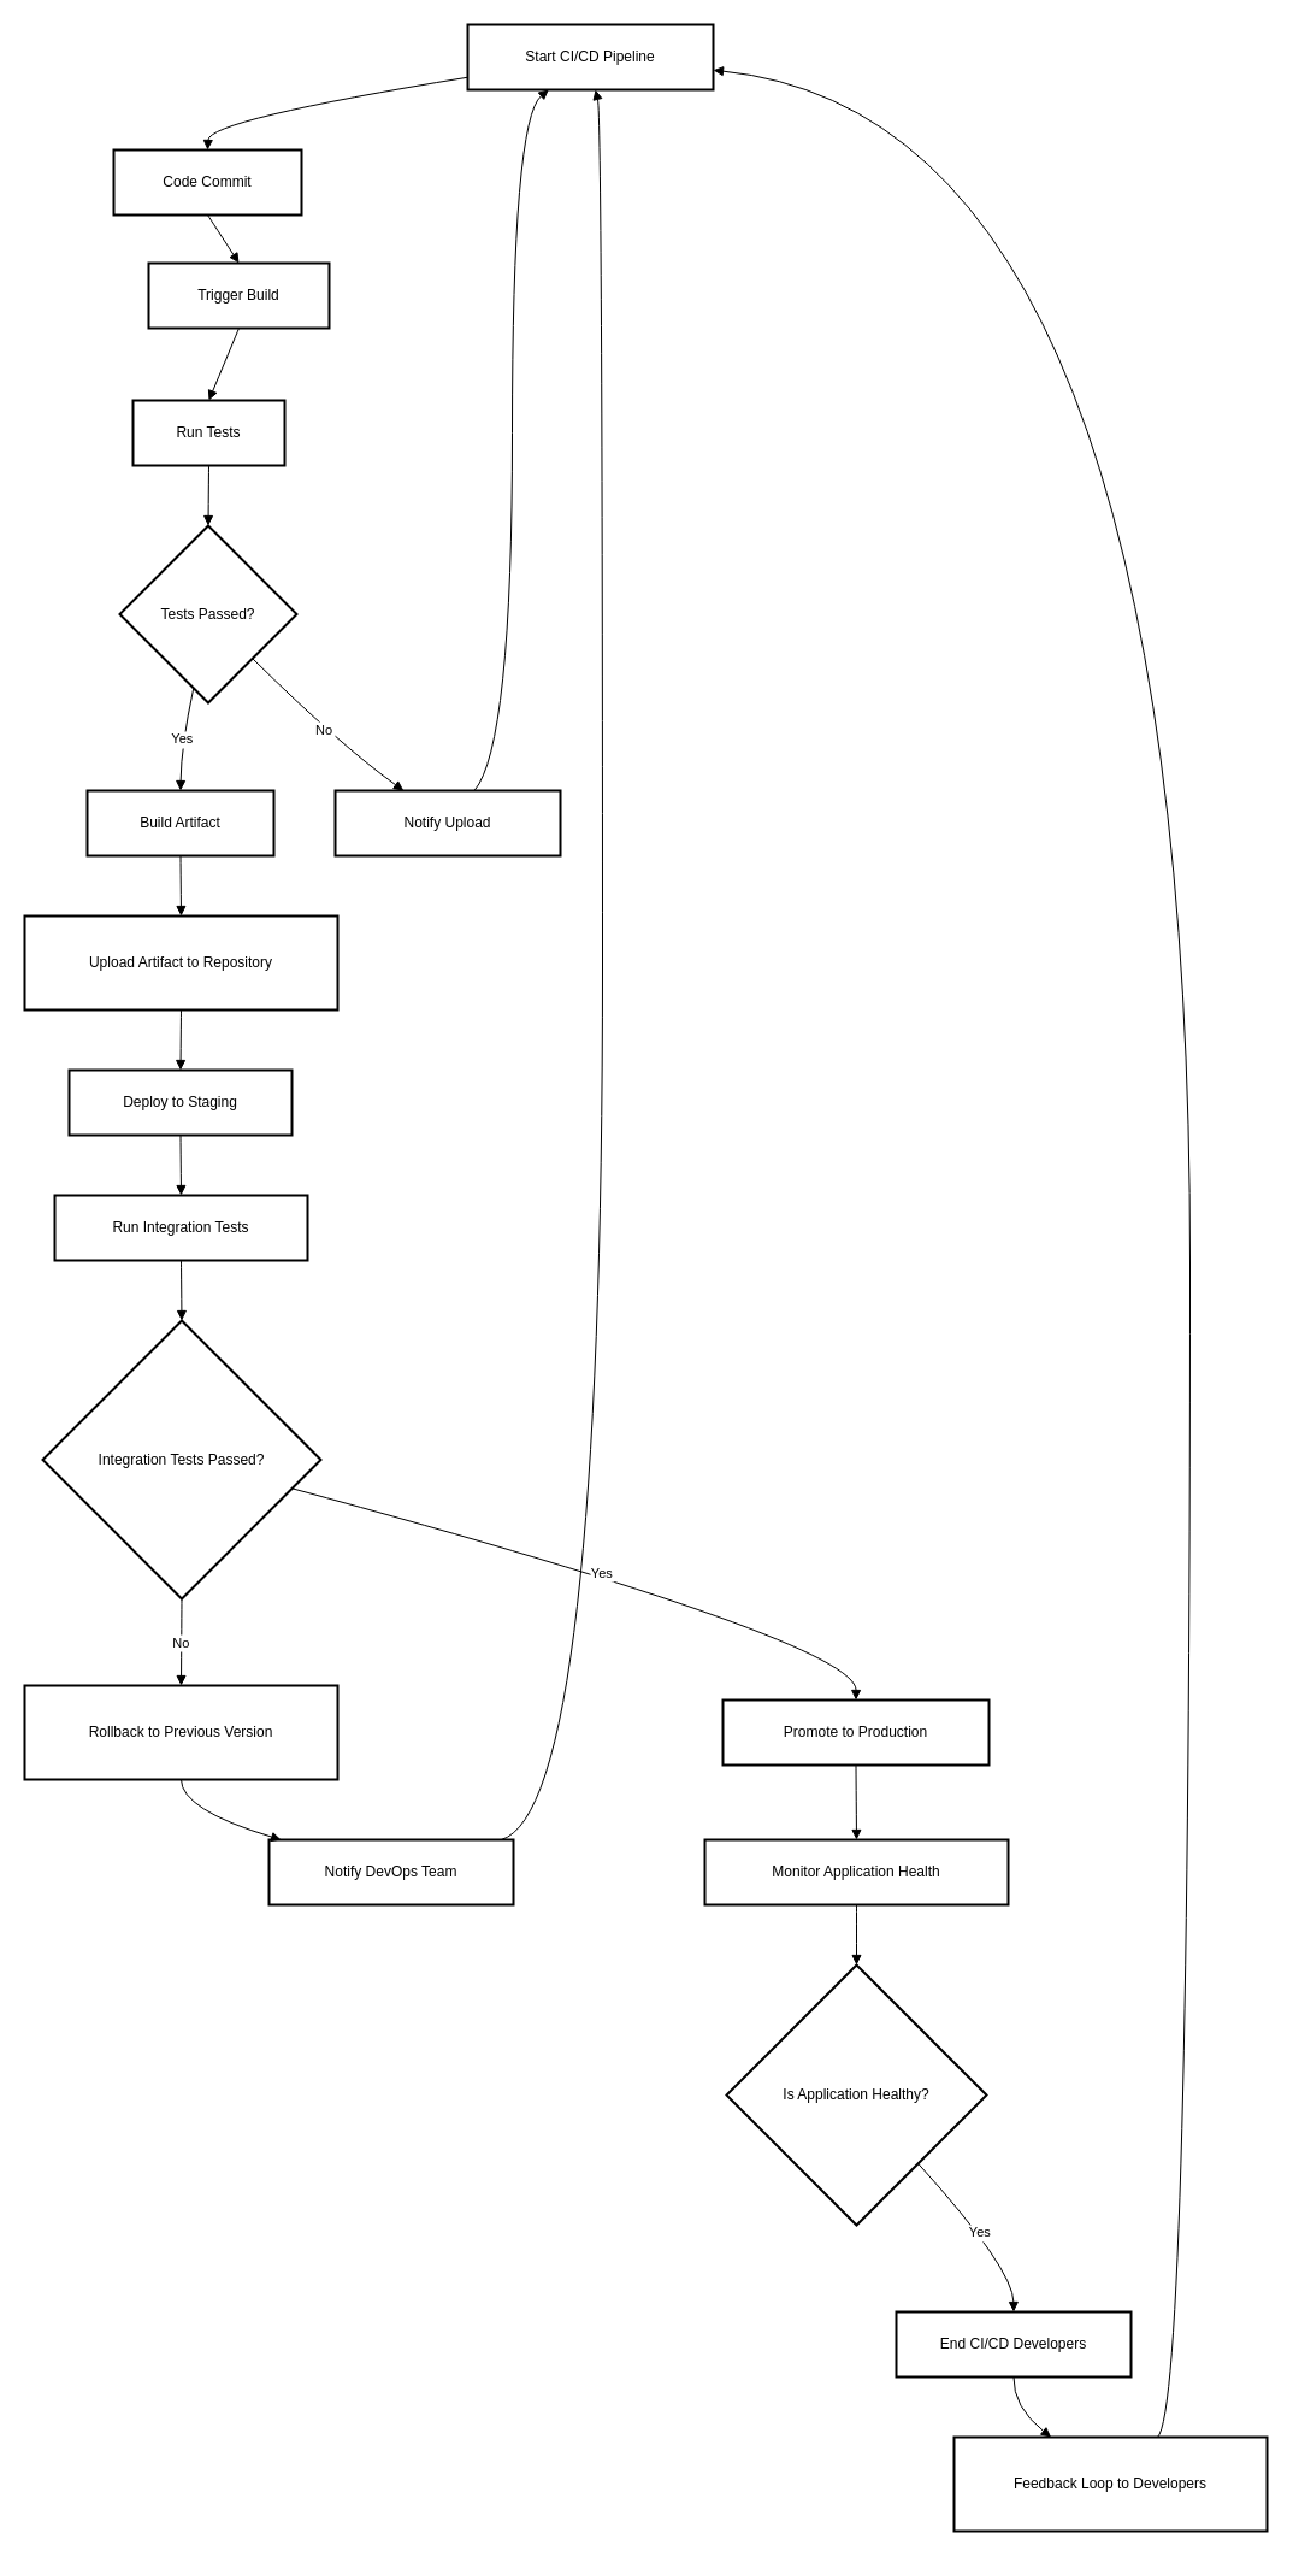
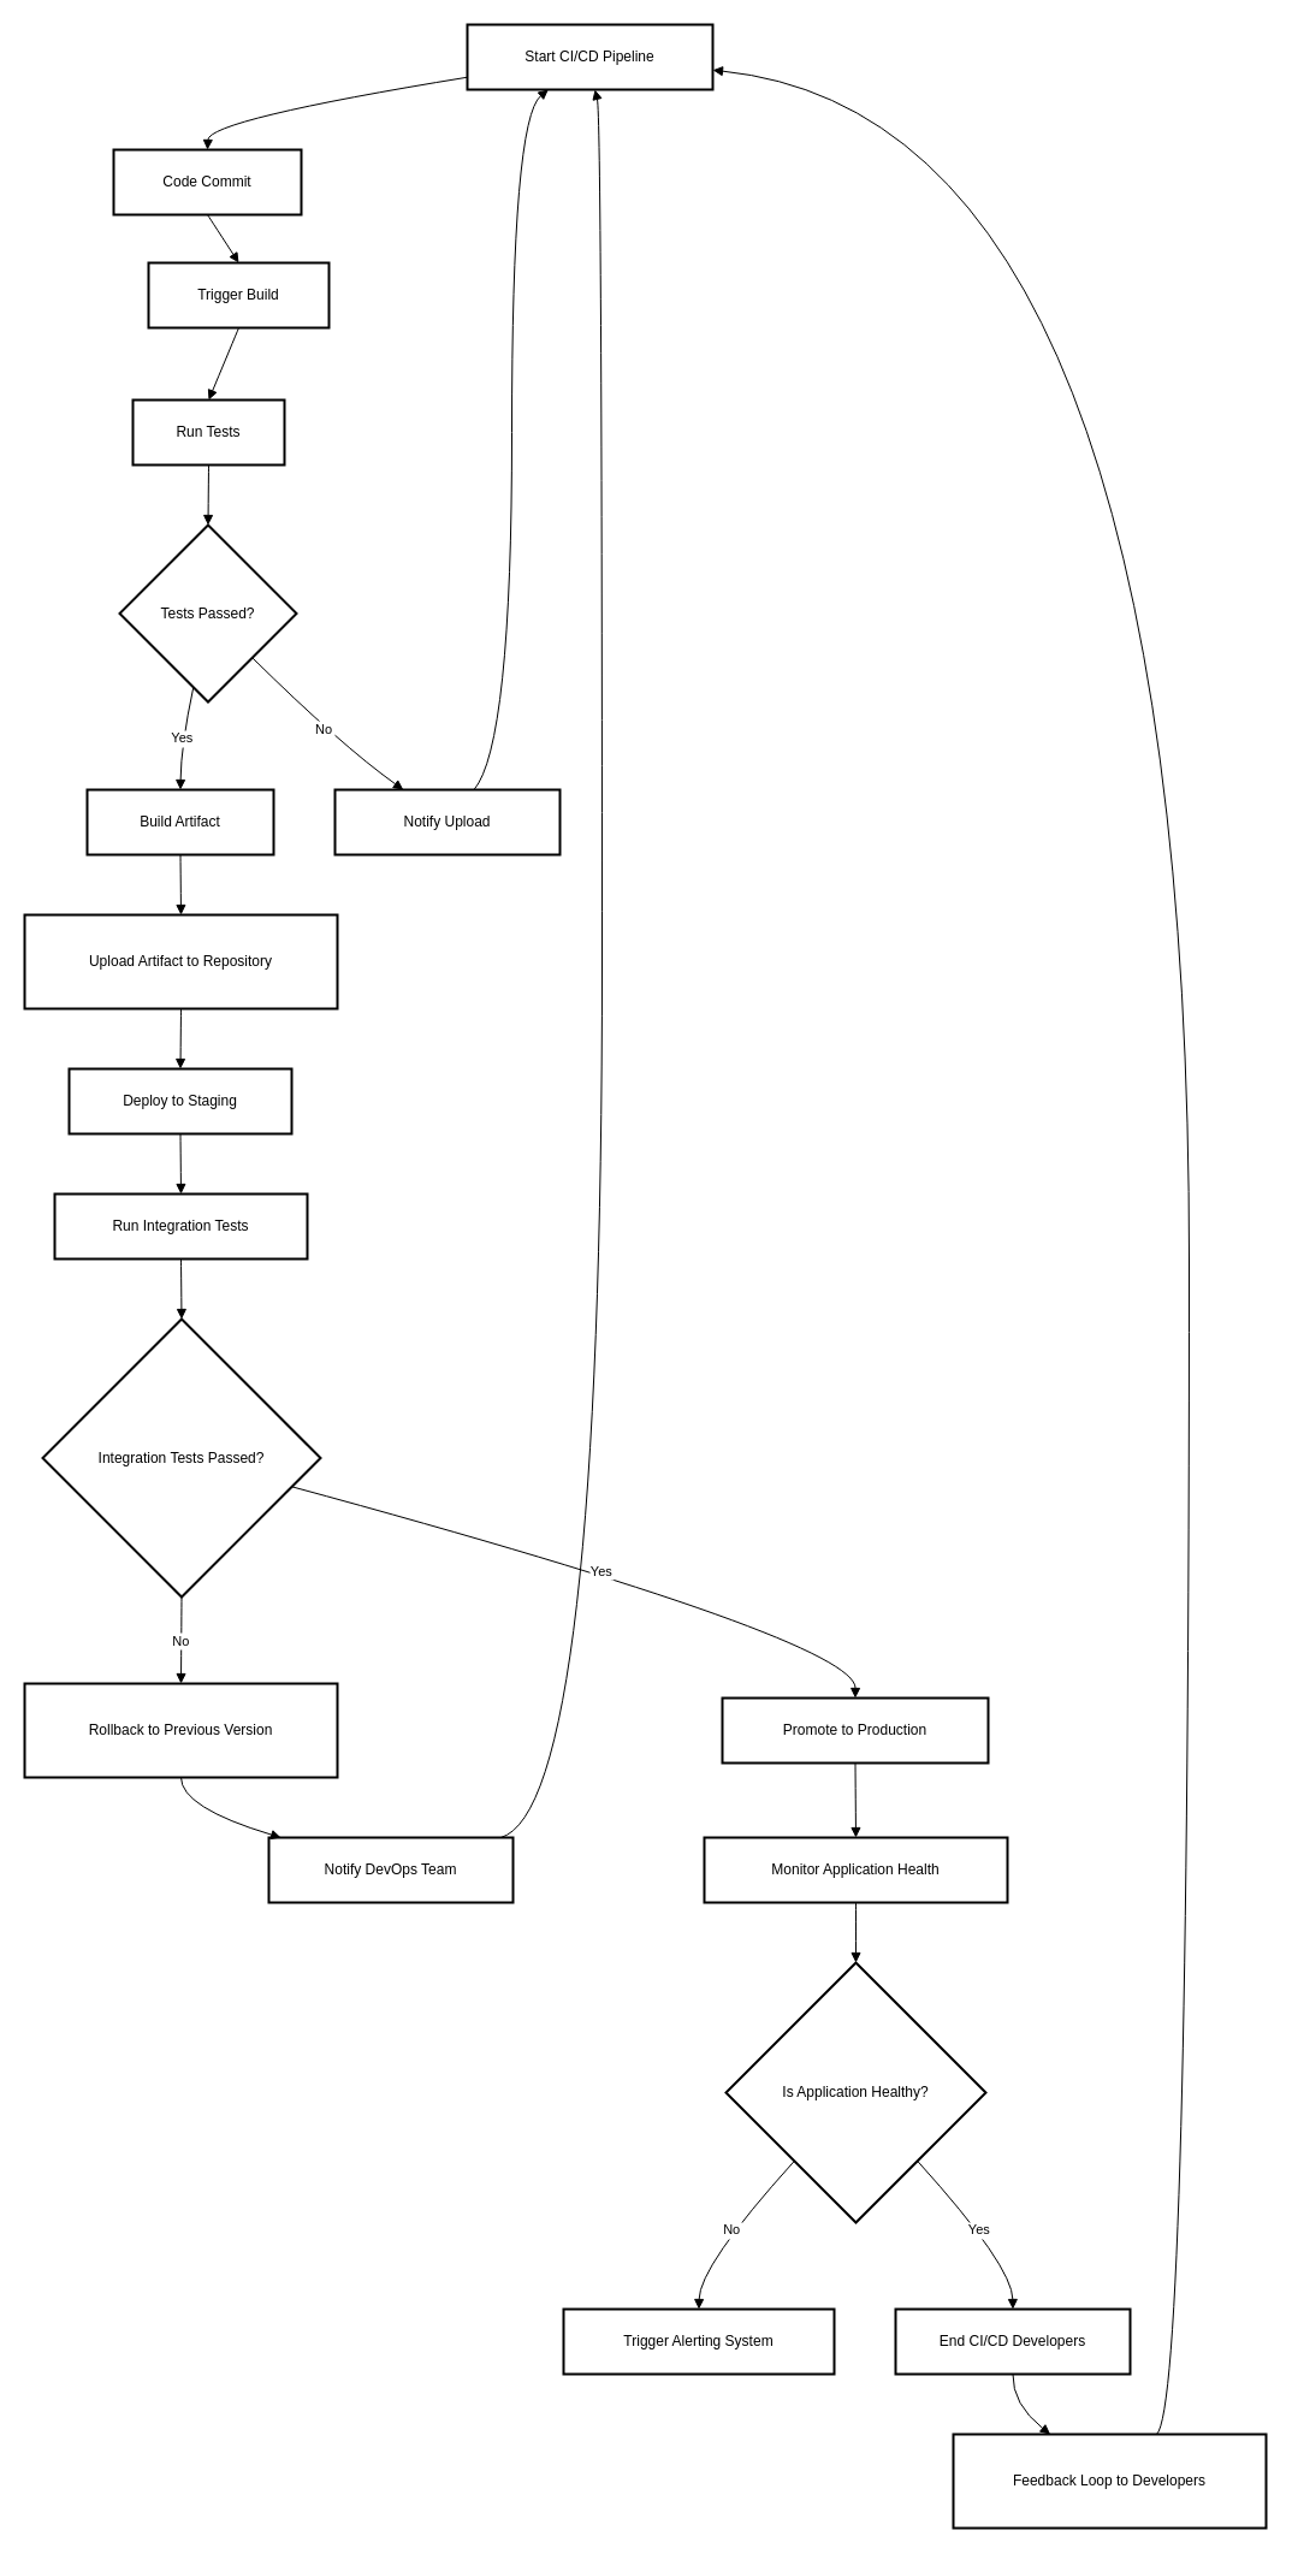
+ <mxCell id="38" value="No" style="curved=1;startArrow=none;endArrow=block;exitX=0.05;exitY=1;entryX=0.5;entryY=0;" edge="1" parent="1" source="17" target="18"><mxGeometry relative="1" as="geometry"><Array as="points"><mxPoint x="581" y="1883" /></Array></mxGeometry></mxCell>
+ <mxCell id="18" value="Trigger Alerting System" style="whiteSpace=wrap;strokeWidth=2;" vertex="1" parent="1"><mxGeometry x="468" y="1919" width="225" height="54" as="geometry" /></mxCell>
